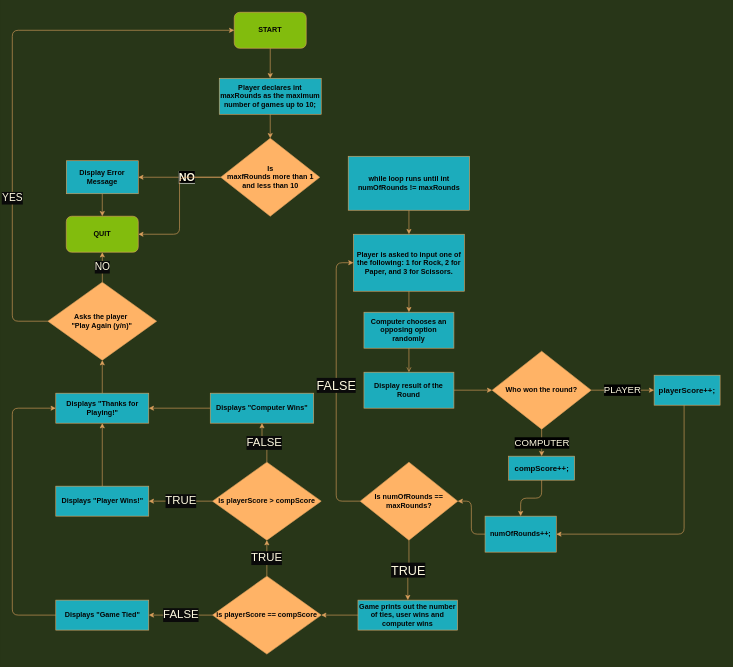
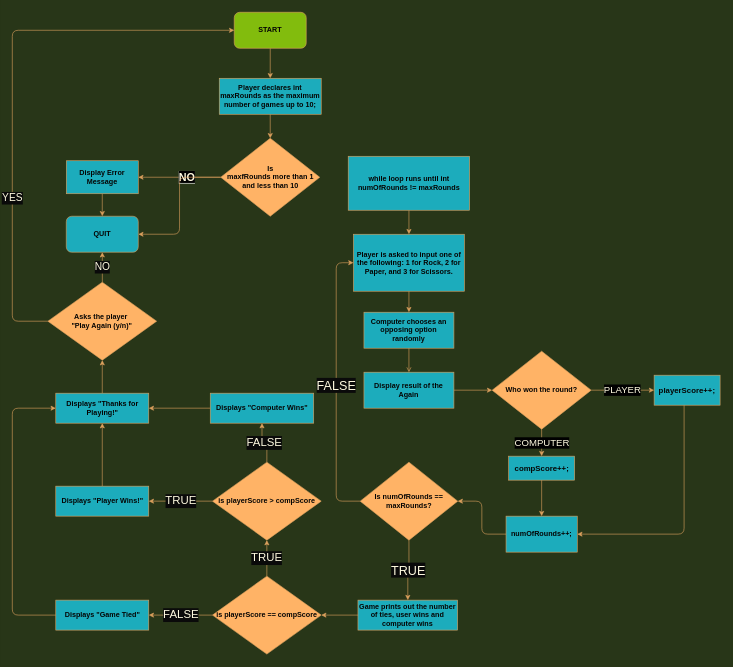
- <mxCell id="12" value="QUIT" style="rounded=1;whiteSpace=wrap;html=1;fillColor=#82BC0D;strokeColor=#DDA15E;fontColor=#050504;fontStyle=1" parent="1" vertex="1"><mxGeometry x="110" y="360" width="120" height="60" as="geometry" /></mxCell>
+ <mxCell id="12" value="QUIT" style="rounded=1;whiteSpace=wrap;html=1;fillColor=#1cacbc;strokeColor=#DDA15E;fontColor=#050504;fontStyle=1;" parent="1" vertex="1"><mxGeometry x="110" y="360" width="120" height="60" as="geometry" /></mxCell>
- <mxCell id="18" value="Display result of the Round" style="rounded=0;whiteSpace=wrap;html=1;sketch=0;fontColor=#050504;strokeColor=#DDA15E;fillColor=#1CACBC;fontStyle=1" parent="1" vertex="1"><mxGeometry x="606.25" y="620" width="150" height="60" as="geometry" /></mxCell>
+ <mxCell id="18" value="Display result of the Again" style="rounded=0;whiteSpace=wrap;html=1;sketch=0;fontColor=#050504;strokeColor=#DDA15E;fillColor=#1CACBC;fontStyle=1" parent="1" vertex="1"><mxGeometry x="606.25" y="620" width="150" height="60" as="geometry" /></mxCell>
- <mxCell id="30" value="numOfRounds++;" style="rounded=0;whiteSpace=wrap;html=1;sketch=0;fontColor=#050504;strokeColor=#DDA15E;fillColor=#1CACBC;fontStyle=1" parent="1" vertex="1"><mxGeometry x="808.13" y="860" width="118.75" height="60" as="geometry" /></mxCell>
+ <mxCell id="30" value="numOfRounds++;" style="rounded=0;whiteSpace=wrap;html=1;sketch=0;fontColor=#050504;strokeColor=#DDA15E;fillColor=#1CACBC;fontStyle=1" parent="1" vertex="1"><mxGeometry x="843.13" y="860" width="118.75" height="60" as="geometry" /></mxCell>
